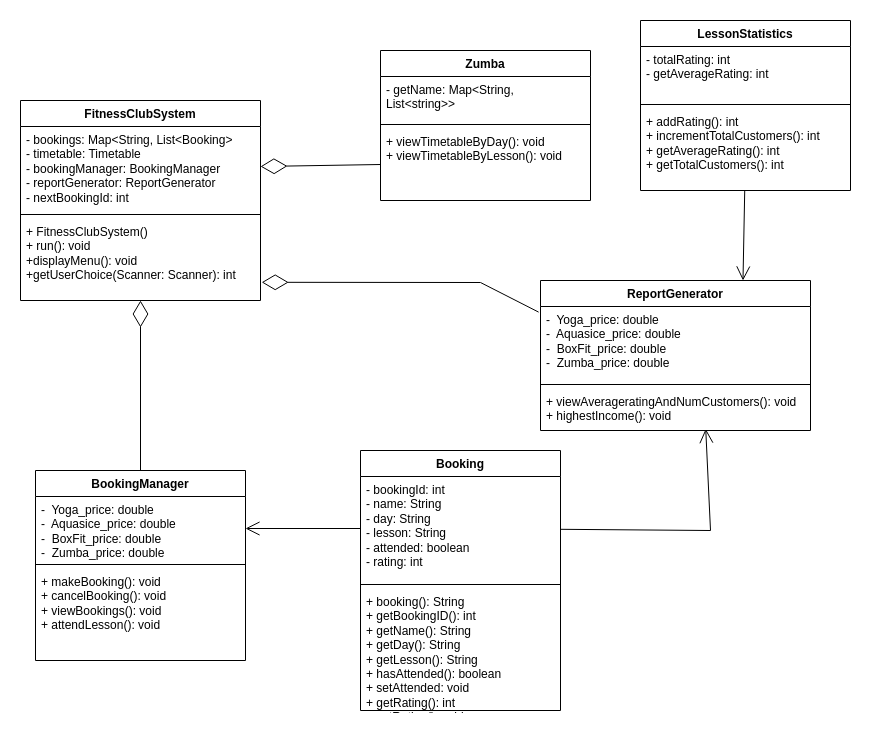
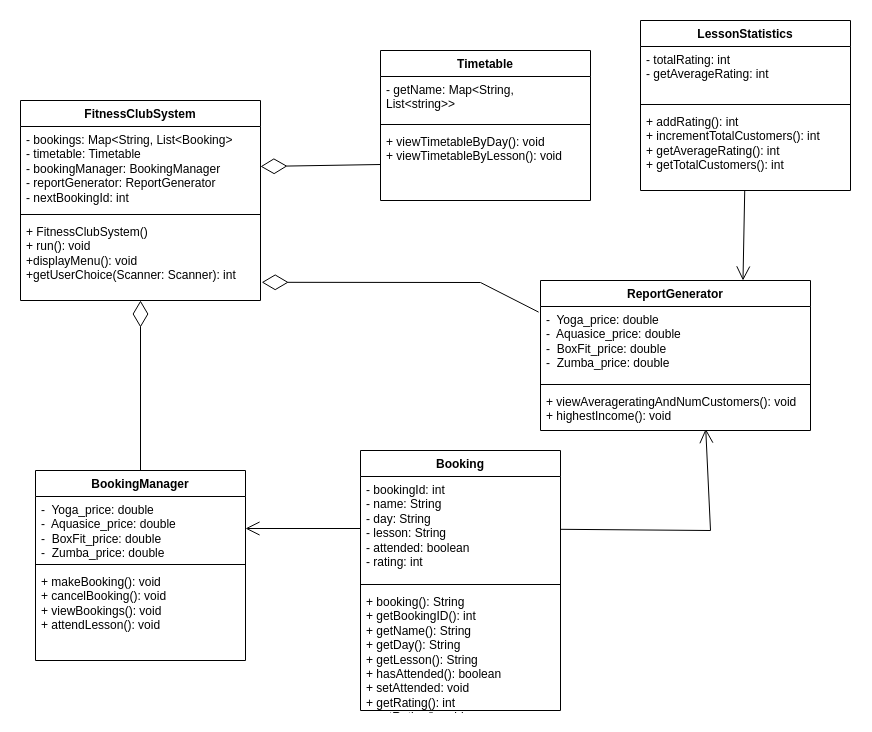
- <mxCell id="6" value="Zumba" style="swimlane;fontStyle=1;align=center;verticalAlign=top;childLayout=stackLayout;horizontal=1;startSize=26;horizontalStack=0;resizeParent=1;resizeParentMax=0;resizeLast=0;collapsible=1;marginBottom=0;whiteSpace=wrap;html=1;" vertex="1" parent="1"><mxGeometry x="380" y="50" width="210" height="150" as="geometry" /></mxCell>
+ <mxCell id="6" value="Timetable" style="swimlane;fontStyle=1;align=center;verticalAlign=top;childLayout=stackLayout;horizontal=1;startSize=26;horizontalStack=0;resizeParent=1;resizeParentMax=0;resizeLast=0;collapsible=1;marginBottom=0;whiteSpace=wrap;html=1;" vertex="1" parent="1"><mxGeometry x="380" y="50" width="210" height="150" as="geometry" /></mxCell>
